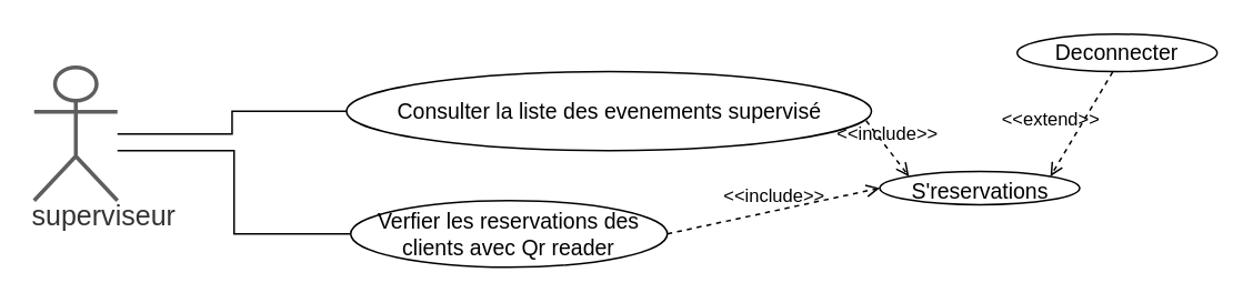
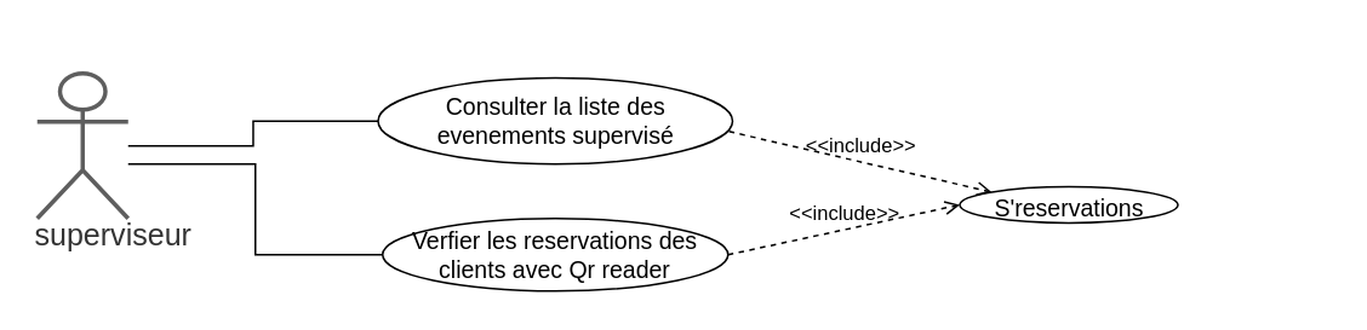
- <mxCell id="8" value="Deconnecter" style="html=1;overflow=block;blockSpacing=1;whiteSpace=wrap;ellipse;fontSize=13;spacing=3.8;strokeColor=default;strokeOpacity=100;rounded=1;absoluteArcSize=1;arcSize=9;strokeWidth=1;lucidId=XvitmW9DInrr;" parent="1" vertex="1"><mxGeometry x="610" y="20" width="120" height="22.5" as="geometry" /></mxCell>
- <mxCell id="4" value="Consulter la liste des evenements supervisé" style="html=1;overflow=block;blockSpacing=1;whiteSpace=wrap;ellipse;fontSize=13;spacing=3.8;strokeColor=default;strokeOpacity=100;rounded=1;absoluteArcSize=1;arcSize=9;strokeWidth=1;lucidId=eDitzyq0~7Tt;" parent="1" vertex="1"><mxGeometry x="207.5" y="42.5" width="315" height="47.5" as="geometry" /></mxCell>
+ <mxCell id="4" value="Consulter la liste des evenements supervisé" style="html=1;overflow=block;blockSpacing=1;whiteSpace=wrap;ellipse;fontSize=13;spacing=3.8;strokeColor=default;strokeOpacity=100;rounded=1;absoluteArcSize=1;arcSize=9;strokeWidth=1;lucidId=eDitzyq0~7Tt;" parent="1" vertex="1"><mxGeometry x="207.5" y="42.5" width="195" height="47.5" as="geometry" /></mxCell>
- <mxCell id="11" value="&amp;lt;&amp;lt;extend&amp;gt;&amp;gt;" style="html=1;verticalAlign=bottom;labelBackgroundColor=none;endArrow=open;endFill=0;dashed=1;rounded=0;entryX=1;entryY=0;entryDx=0;entryDy=0;strokeColor=default;strokeWidth=1;exitX=0.478;exitY=1.007;exitDx=0;exitDy=0;exitPerimeter=0;" parent="1" source="8" target="7" edge="1"><mxGeometry x="0.401" y="-13" width="160" relative="1" as="geometry"><mxPoint x="668" y="60" as="sourcePoint" /><mxPoint x="1092.5" y="212.5" as="targetPoint" /><mxPoint as="offset" /></mxGeometry></mxCell>
